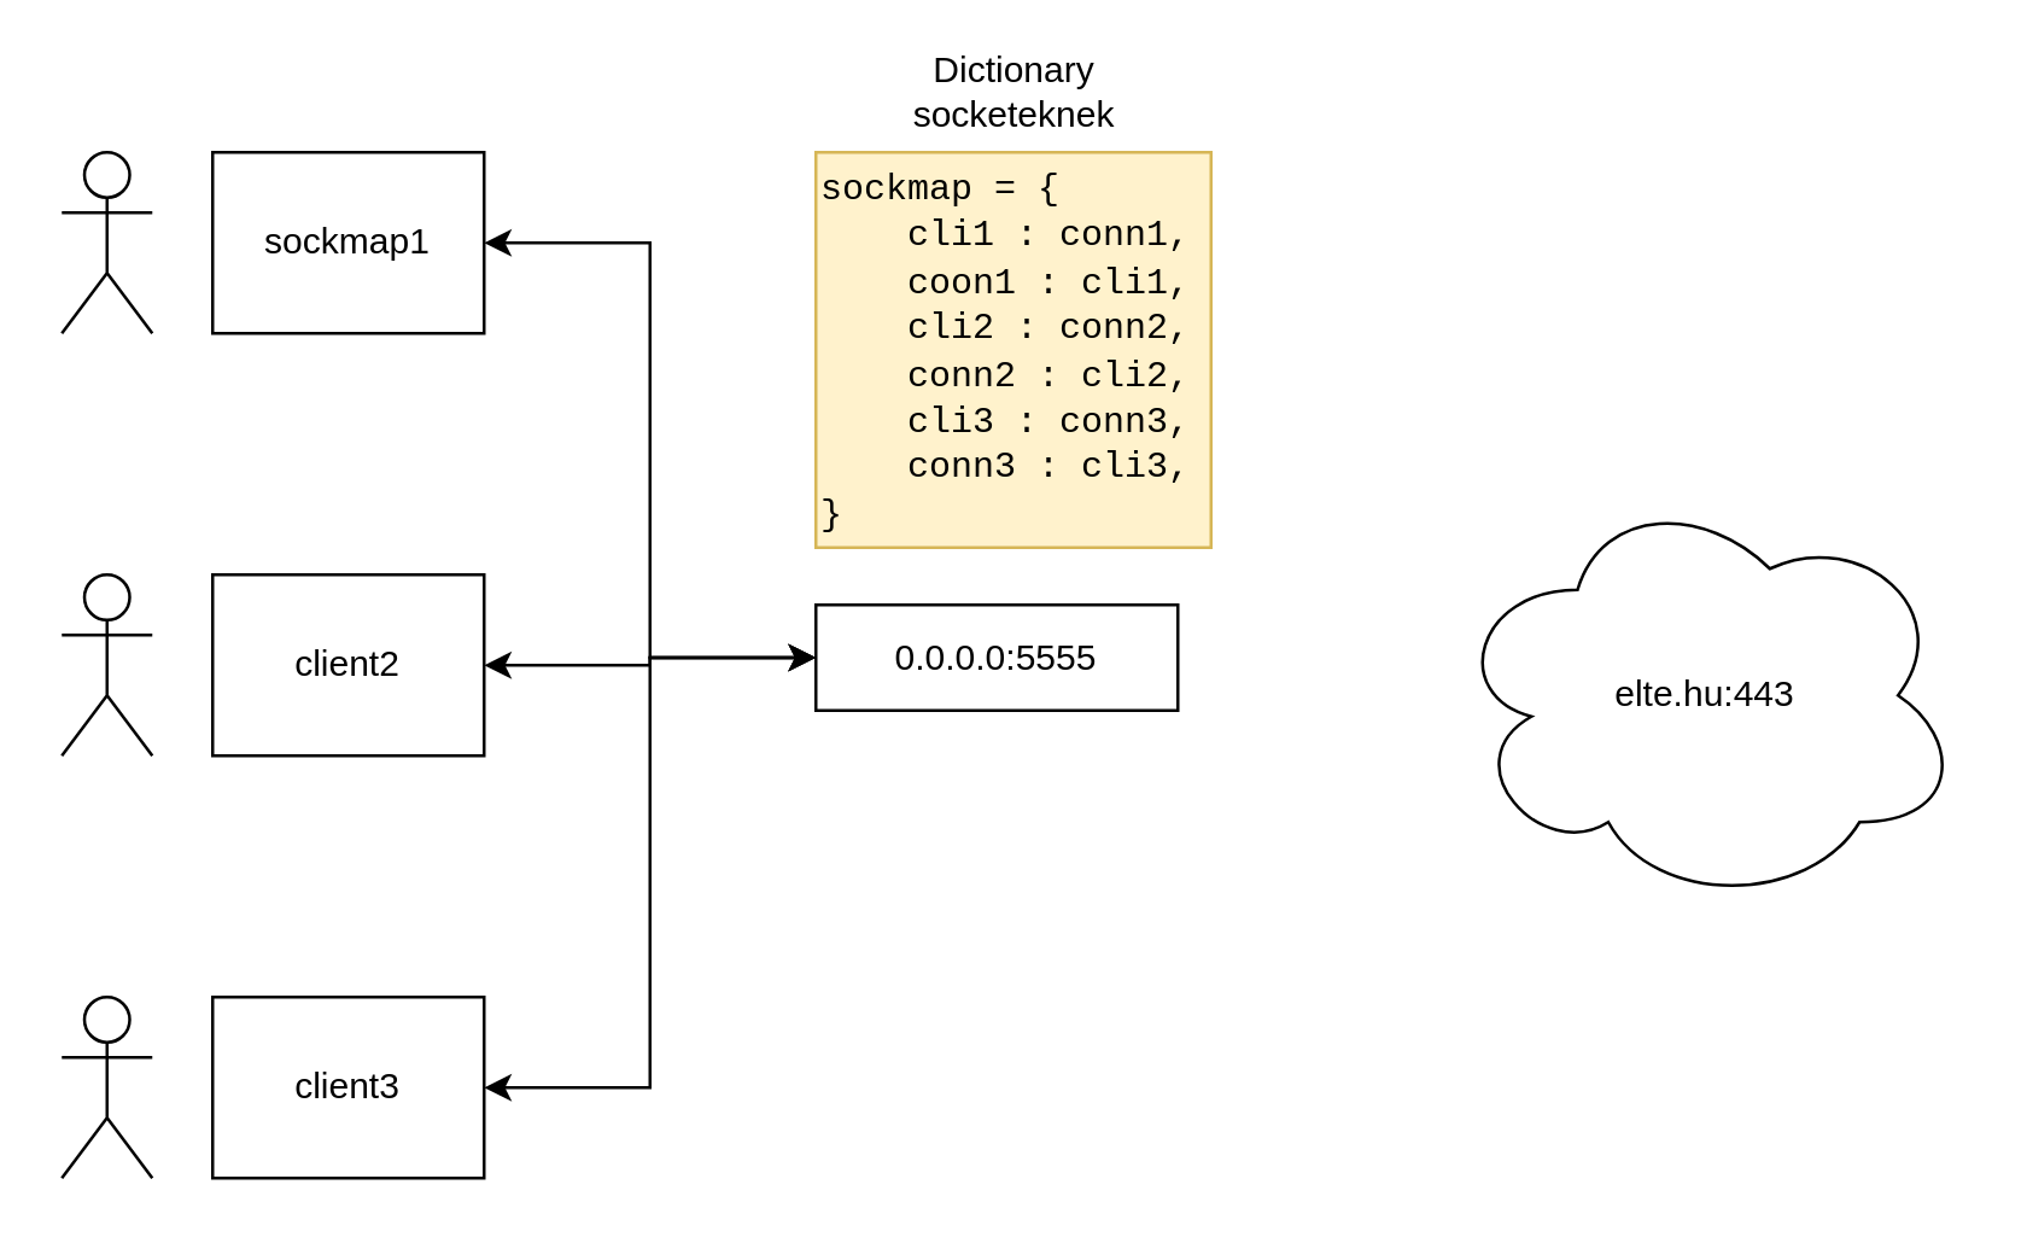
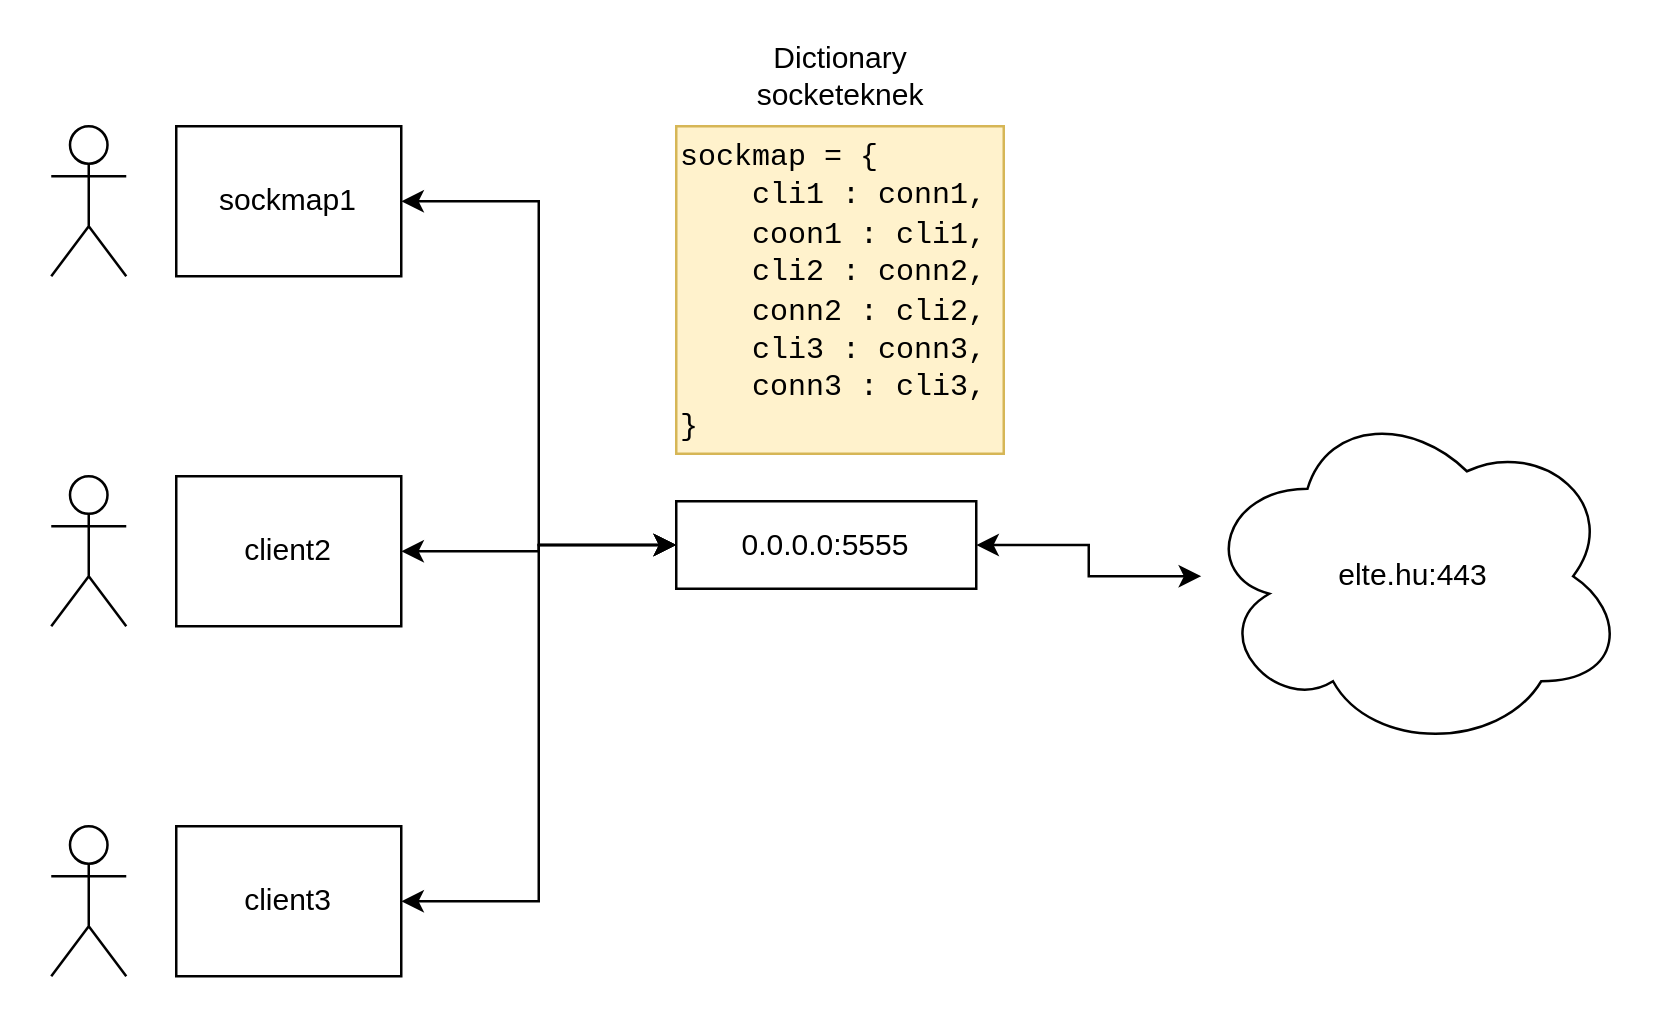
+ <mxCell id="4" style="edgeStyle=orthogonalEdgeStyle;rounded=0;orthogonalLoop=1;jettySize=auto;html=1;startArrow=classic;startFill=1;" edge="1" parent="1" source="5" target="3"><mxGeometry relative="1" as="geometry" /></mxCell>
